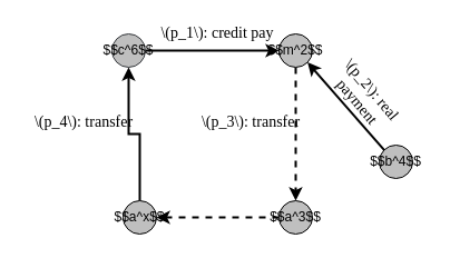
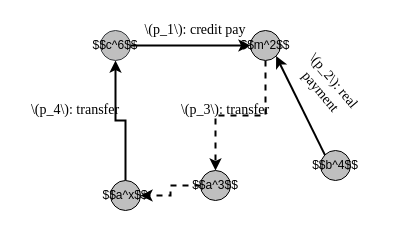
- <mxCell id="11" value="$$b^4$$" style="ellipse;whiteSpace=wrap;html=1;aspect=fixed;fillColor=#bfbfbf;" vertex="1" parent="1"><mxGeometry x="340" y="130" width="30" height="30" as="geometry" /></mxCell>
+ <mxCell id="11" value="$$b^4$$" style="ellipse;whiteSpace=wrap;html=1;aspect=fixed;fillColor=#bfbfbf;" vertex="1" parent="1"><mxGeometry x="320" y="150" width="30" height="30" as="geometry" /></mxCell>
- <mxCell id="9" value="$$a^3$$" style="ellipse;whiteSpace=wrap;html=1;aspect=fixed;fillColor=#bfbfbf;" vertex="1" parent="1"><mxGeometry x="250" y="180" width="30" height="30" as="geometry" /></mxCell>
+ <mxCell id="9" value="$$a^3$$" style="ellipse;whiteSpace=wrap;html=1;aspect=fixed;fillColor=#bfbfbf;" vertex="1" parent="1"><mxGeometry x="200" y="170" width="30" height="30" as="geometry" /></mxCell>
